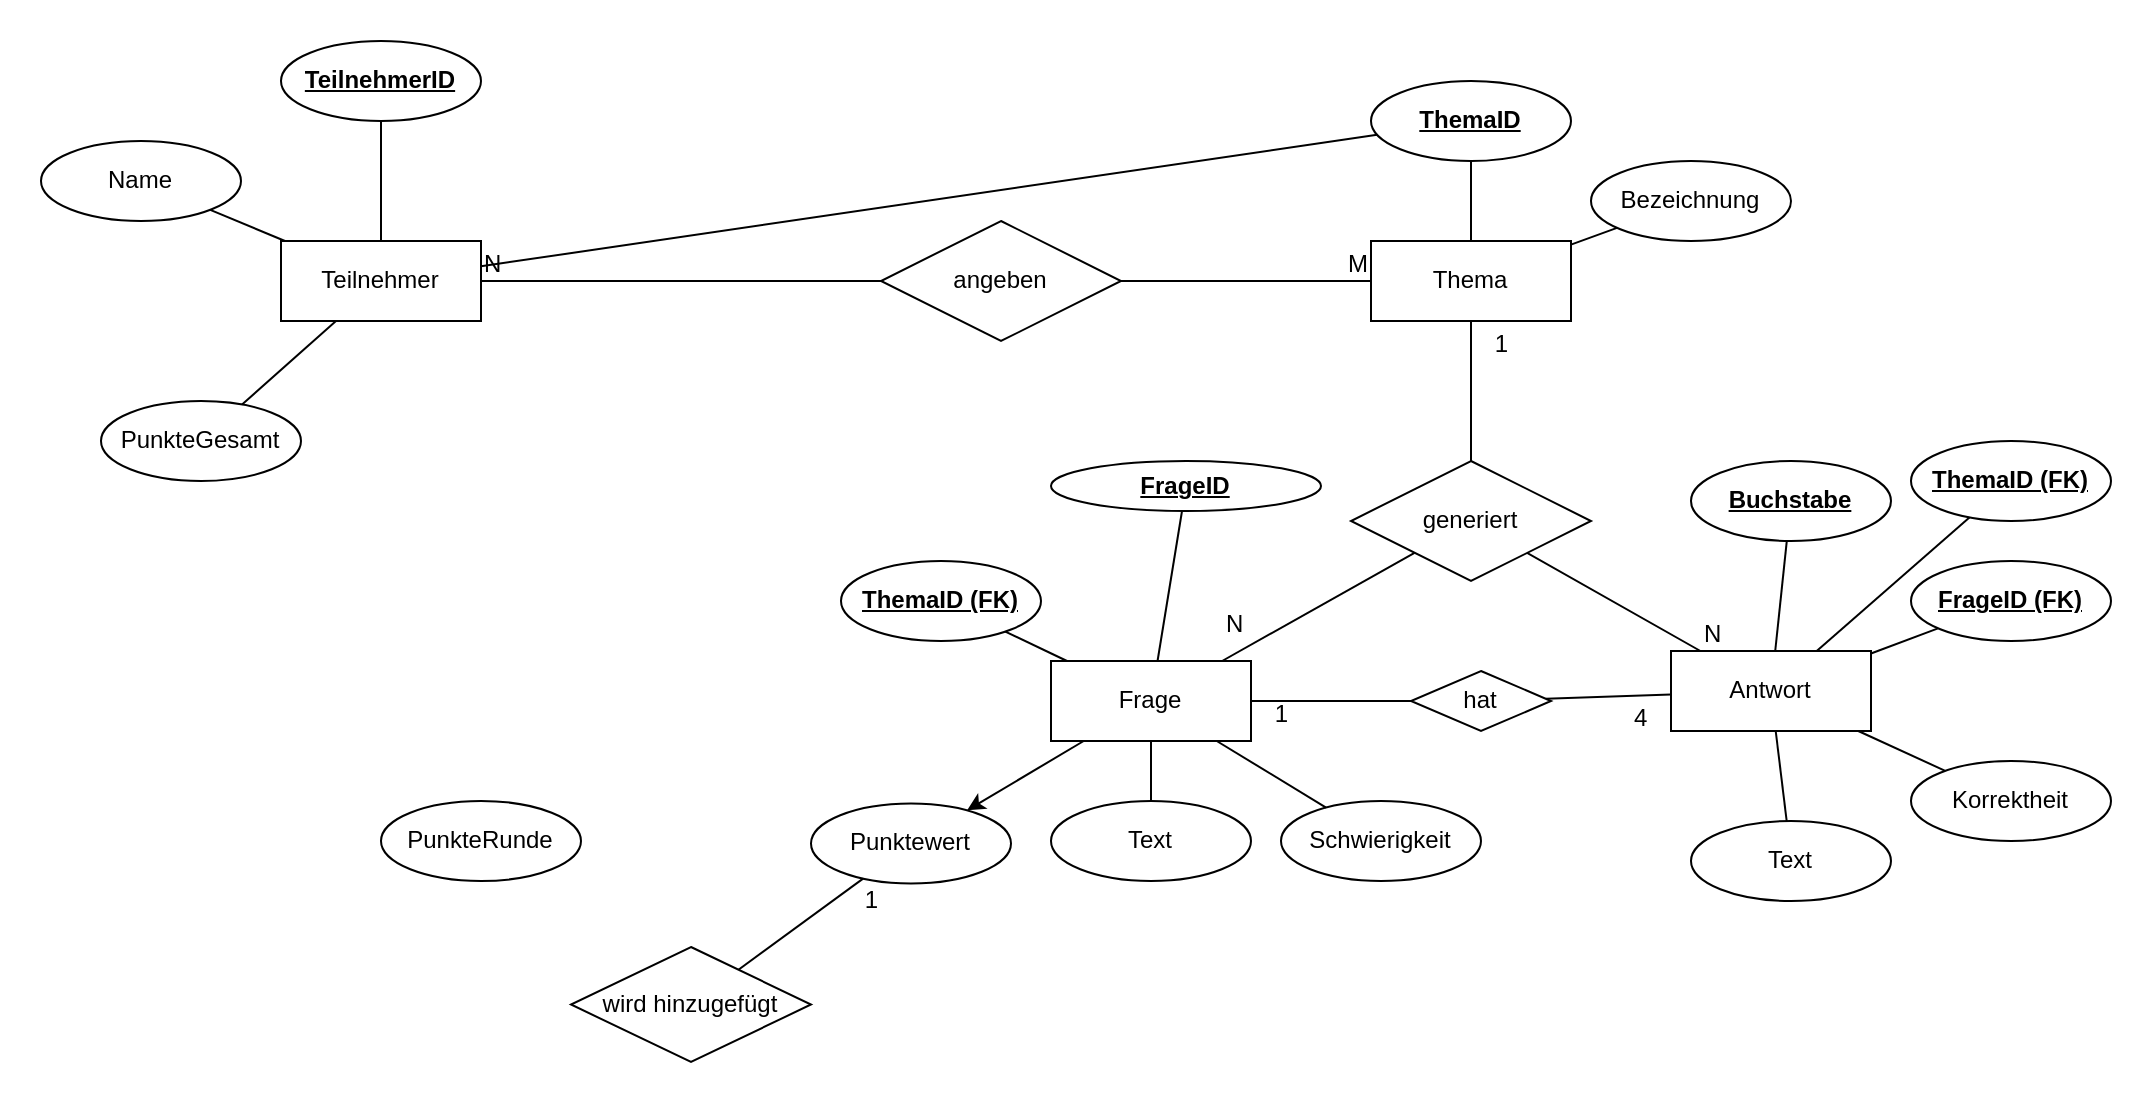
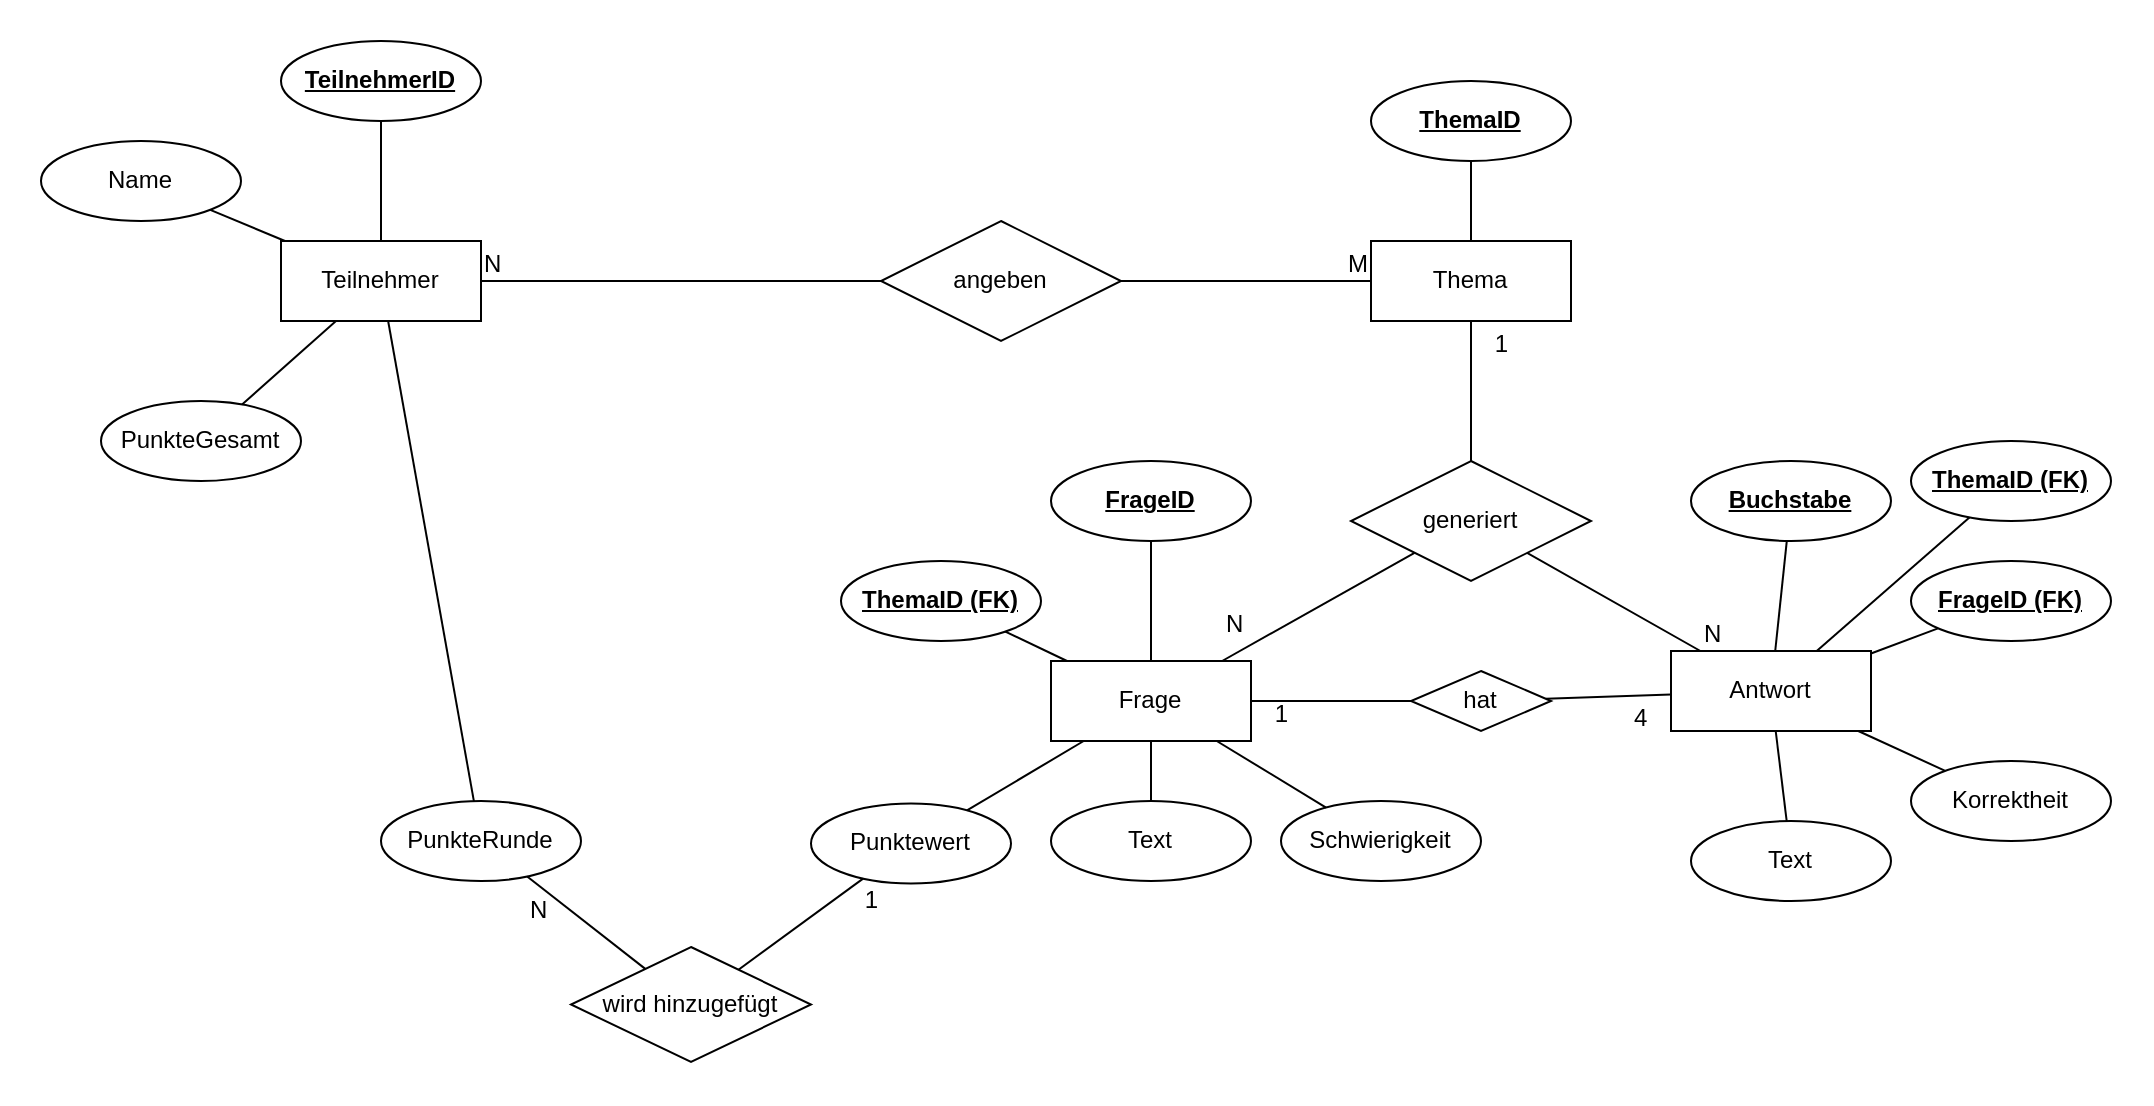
- <mxCell id="53" value="" style="endArrow=none;html=1;rounded=0;" parent="1" source="2" target="36" edge="1"><mxGeometry relative="1" as="geometry"><mxPoint x="204.286" y="370" as="sourcePoint" /><mxPoint x="550" y="390" as="targetPoint" /></mxGeometry></mxCell>
+ <mxCell id="53" value="" style="endArrow=none;html=1;rounded=0;" parent="1" source="2" target="4" edge="1"><mxGeometry relative="1" as="geometry"><mxPoint x="204.286" y="370" as="sourcePoint" /><mxPoint x="550" y="390" as="targetPoint" /></mxGeometry></mxCell>
- <mxCell id="37" value="Bezeichnung" style="ellipse;whiteSpace=wrap;html=1;align=center;" parent="1" vertex="1"><mxGeometry x="795" y="80" width="100" height="40" as="geometry" /></mxCell>
- <mxCell id="44" value="" style="endArrow=none;html=1;rounded=0;" parent="1" source="8" target="37" edge="1"><mxGeometry relative="1" as="geometry"><mxPoint x="370" y="260" as="sourcePoint" /><mxPoint x="530" y="260" as="targetPoint" /></mxGeometry></mxCell>
- <mxCell id="38" value="&lt;div&gt;&lt;b&gt;FrageID&lt;/b&gt;&lt;/div&gt;" style="ellipse;whiteSpace=wrap;html=1;align=center;fontStyle=4;" parent="1" vertex="1"><mxGeometry x="525" y="230" width="135" height="25" as="geometry" /></mxCell>
+ <mxCell id="38" value="&lt;div&gt;&lt;b&gt;FrageID&lt;/b&gt;&lt;/div&gt;" style="ellipse;whiteSpace=wrap;html=1;align=center;fontStyle=4;" parent="1" vertex="1"><mxGeometry x="525" y="230" width="100" height="40" as="geometry" /></mxCell>
- <mxCell id="51" value="" style="endArrow=classic;html=1;rounded=0;" parent="1" source="7" target="30" edge="1"><mxGeometry relative="1" as="geometry"><mxPoint x="460" y="310" as="sourcePoint" /><mxPoint x="620" y="310" as="targetPoint" /></mxGeometry></mxCell>
+ <mxCell id="51" value="" style="endArrow=none;html=1;rounded=0;" parent="1" source="7" target="30" edge="1"><mxGeometry relative="1" as="geometry"><mxPoint x="460" y="310" as="sourcePoint" /><mxPoint x="620" y="310" as="targetPoint" /></mxGeometry></mxCell>
+ <mxCell id="33" value="" style="endArrow=none;html=1;rounded=0;" parent="1" source="4" target="35" edge="1"><mxGeometry relative="1" as="geometry"><mxPoint x="254" y="348" as="sourcePoint" /><mxPoint x="381" y="442" as="targetPoint" /></mxGeometry></mxCell>
+ <mxCell id="34" value="N" style="resizable=0;html=1;whiteSpace=wrap;align=left;verticalAlign=bottom;" parent="33" connectable="0" vertex="1"><mxGeometry x="-1" relative="1" as="geometry"><mxPoint y="25" as="offset" /></mxGeometry></mxCell>
